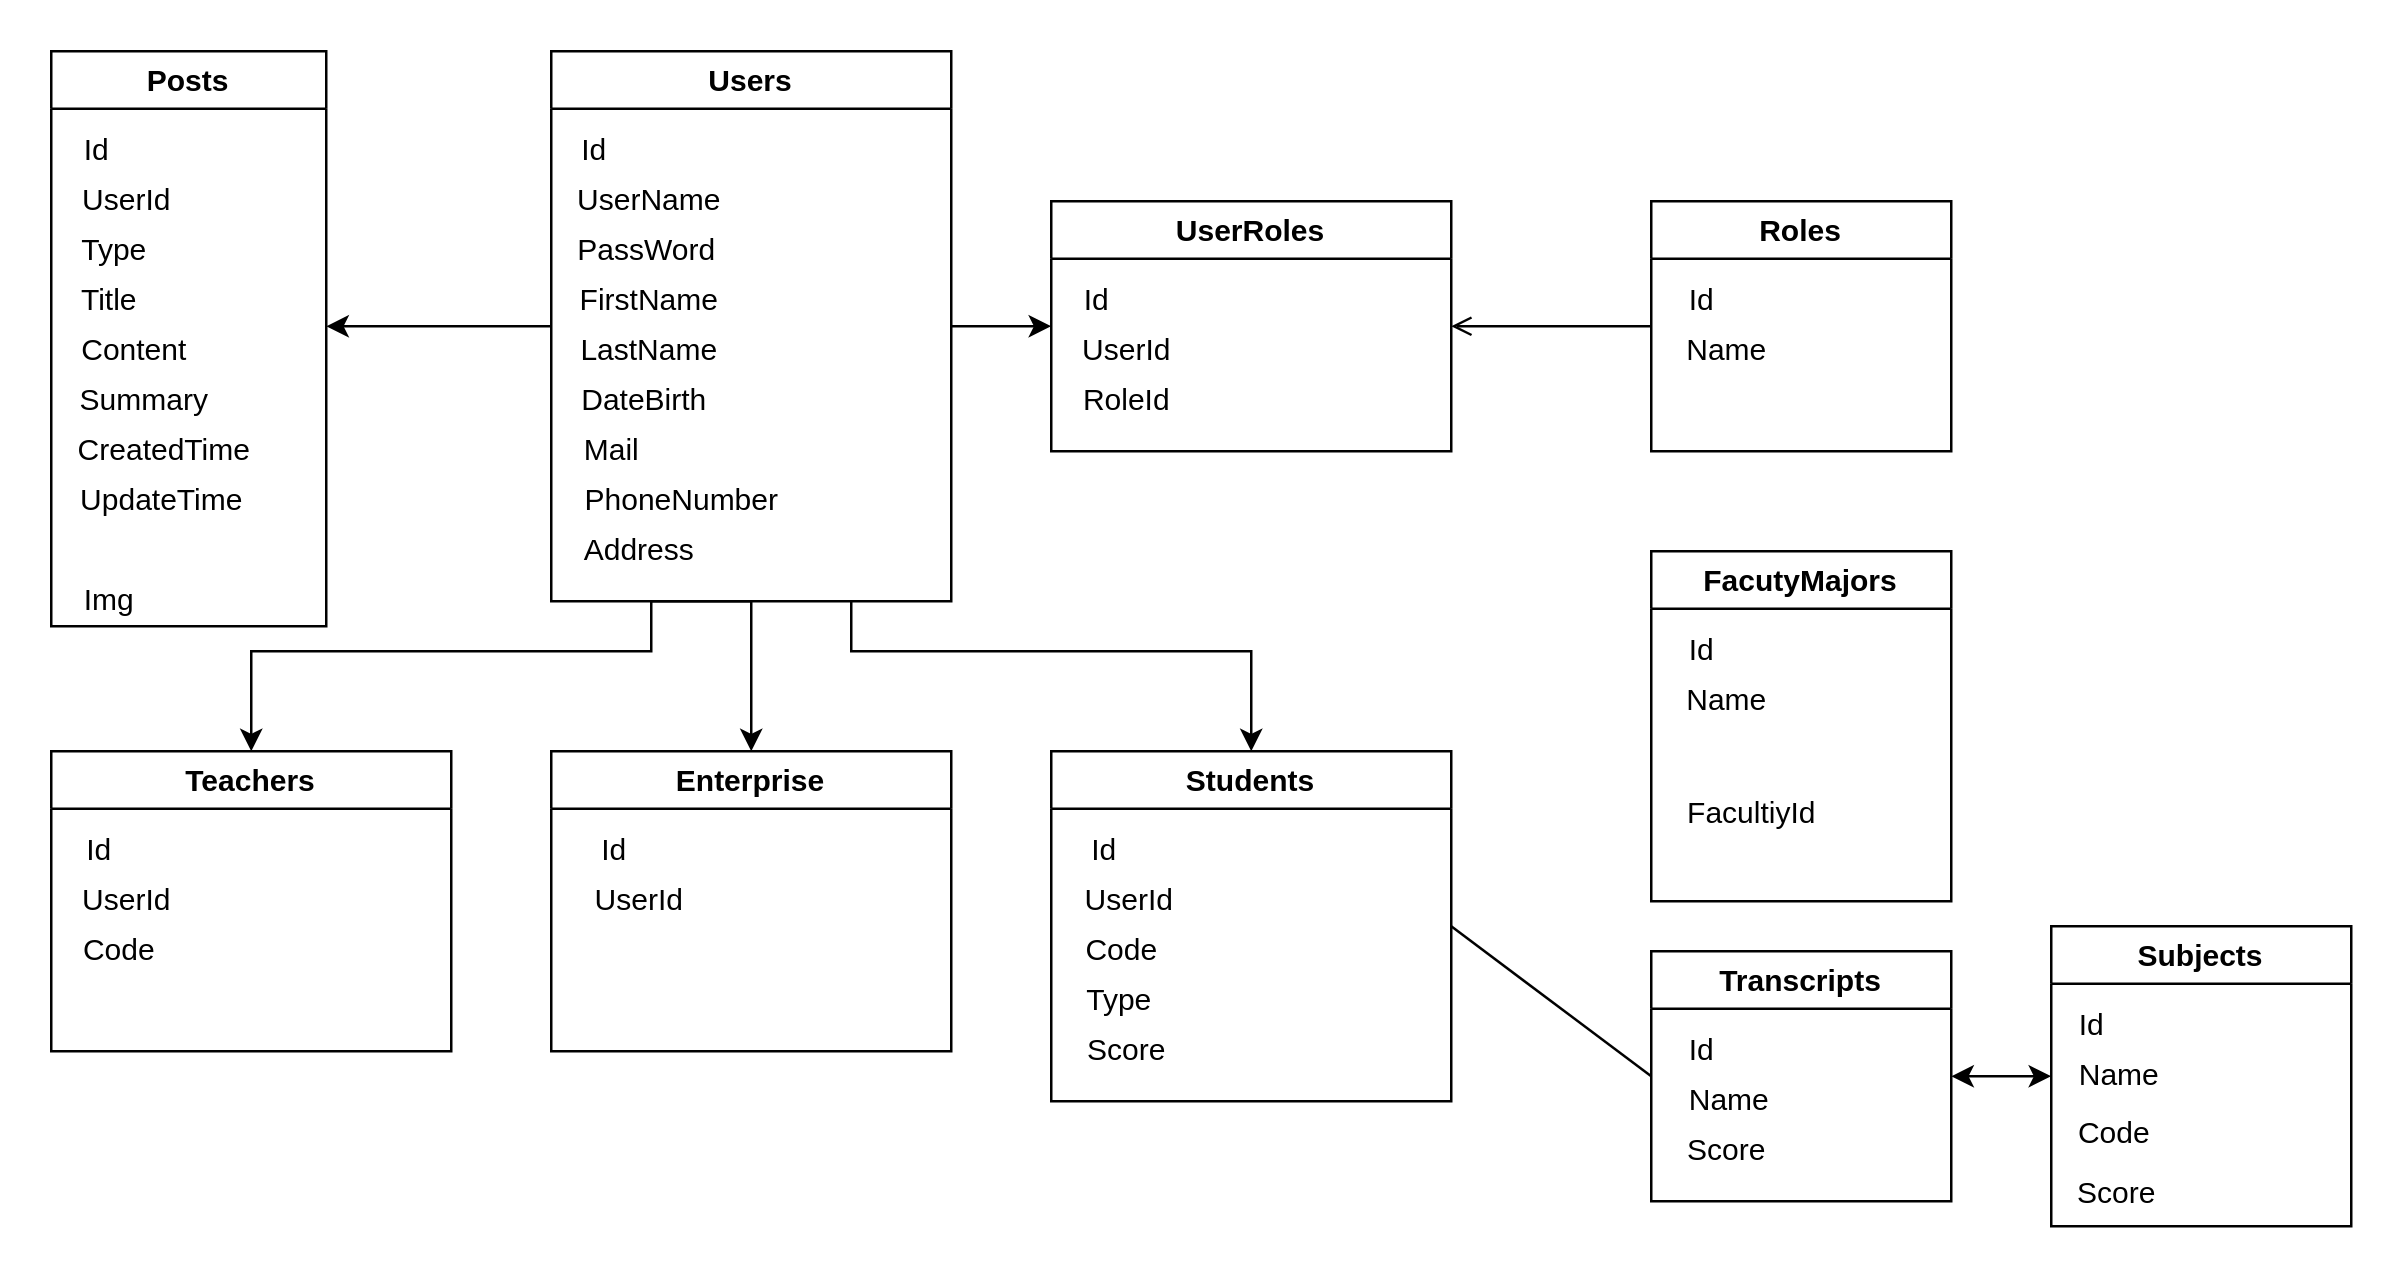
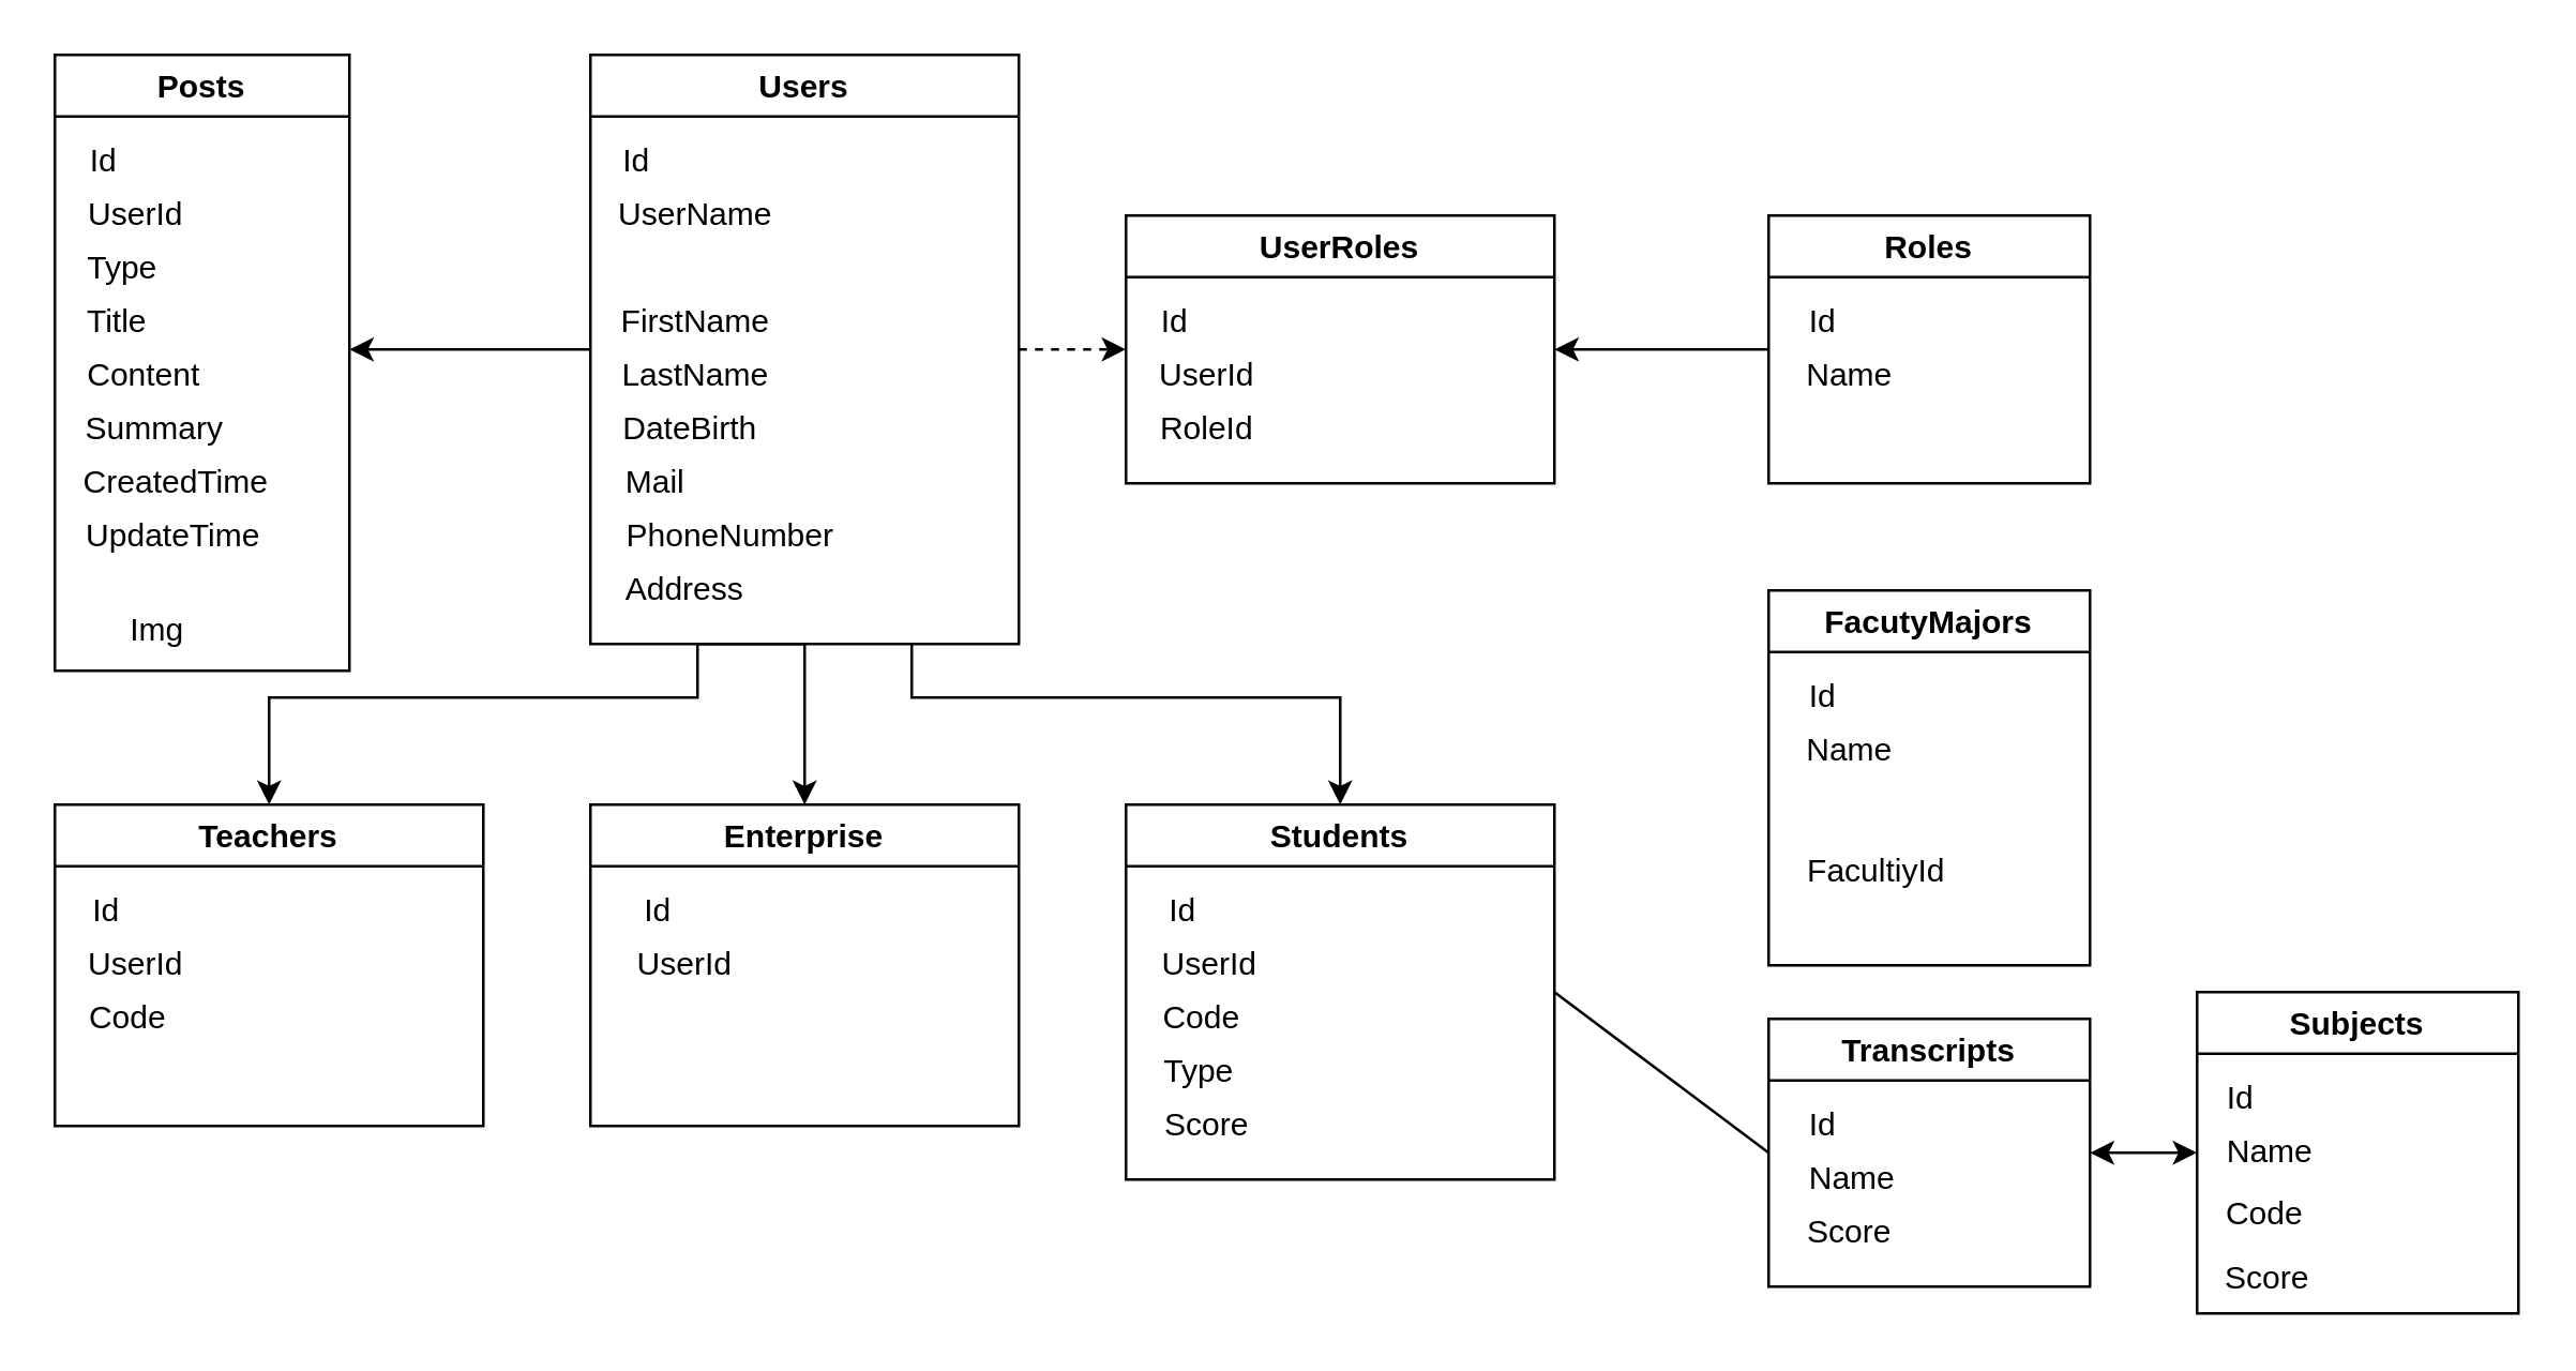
- <mxCell id="20" value="PassWord" style="text;html=1;align=center;verticalAlign=middle;resizable=0;points=[];autosize=1;strokeColor=none;" parent="1" vertex="1"><mxGeometry x="223" y="90" width="70" height="20" as="geometry" /></mxCell>
- <mxCell id="2" style="edgeStyle=orthogonalEdgeStyle;rounded=0;orthogonalLoop=1;jettySize=auto;html=1;entryX=0;entryY=0.5;entryDx=0;entryDy=0;exitX=1;exitY=0.5;exitDx=0;exitDy=0;" parent="1" source="6" target="13" edge="1"><mxGeometry relative="1" as="geometry"><mxPoint x="360" y="70" as="sourcePoint" /></mxGeometry></mxCell>
+ <mxCell id="2" style="edgeStyle=orthogonalEdgeStyle;rounded=0;orthogonalLoop=1;jettySize=auto;html=1;entryX=0;entryY=0.5;entryDx=0;entryDy=0;exitX=1;exitY=0.5;exitDx=0;exitDy=0;dashed=1;" parent="1" source="6" target="13" edge="1"><mxGeometry relative="1" as="geometry"><mxPoint x="360" y="70" as="sourcePoint" /></mxGeometry></mxCell>
- <mxCell id="17" style="edgeStyle=orthogonalEdgeStyle;rounded=0;orthogonalLoop=1;jettySize=auto;html=1;entryX=1;entryY=0.5;entryDx=0;entryDy=0;endArrow=open;" parent="1" source="18" target="13" edge="1"><mxGeometry relative="1" as="geometry" /></mxCell>
+ <mxCell id="17" style="edgeStyle=orthogonalEdgeStyle;rounded=0;orthogonalLoop=1;jettySize=auto;html=1;entryX=1;entryY=0.5;entryDx=0;entryDy=0;" parent="1" source="18" target="13" edge="1"><mxGeometry relative="1" as="geometry" /></mxCell>
- <mxCell id="43" value="Img" style="text;html=1;align=center;verticalAlign=middle;resizable=0;points=[];autosize=1;strokeColor=none;" parent="1" vertex="1"><mxGeometry x="23" y="230" width="40" height="20" as="geometry" /></mxCell>
+ <mxCell id="43" value="Img" style="text;html=1;align=center;verticalAlign=middle;resizable=0;points=[];autosize=1;strokeColor=none;" parent="1" vertex="1"><mxGeometry x="38" y="225" width="40" height="20" as="geometry" /></mxCell>
